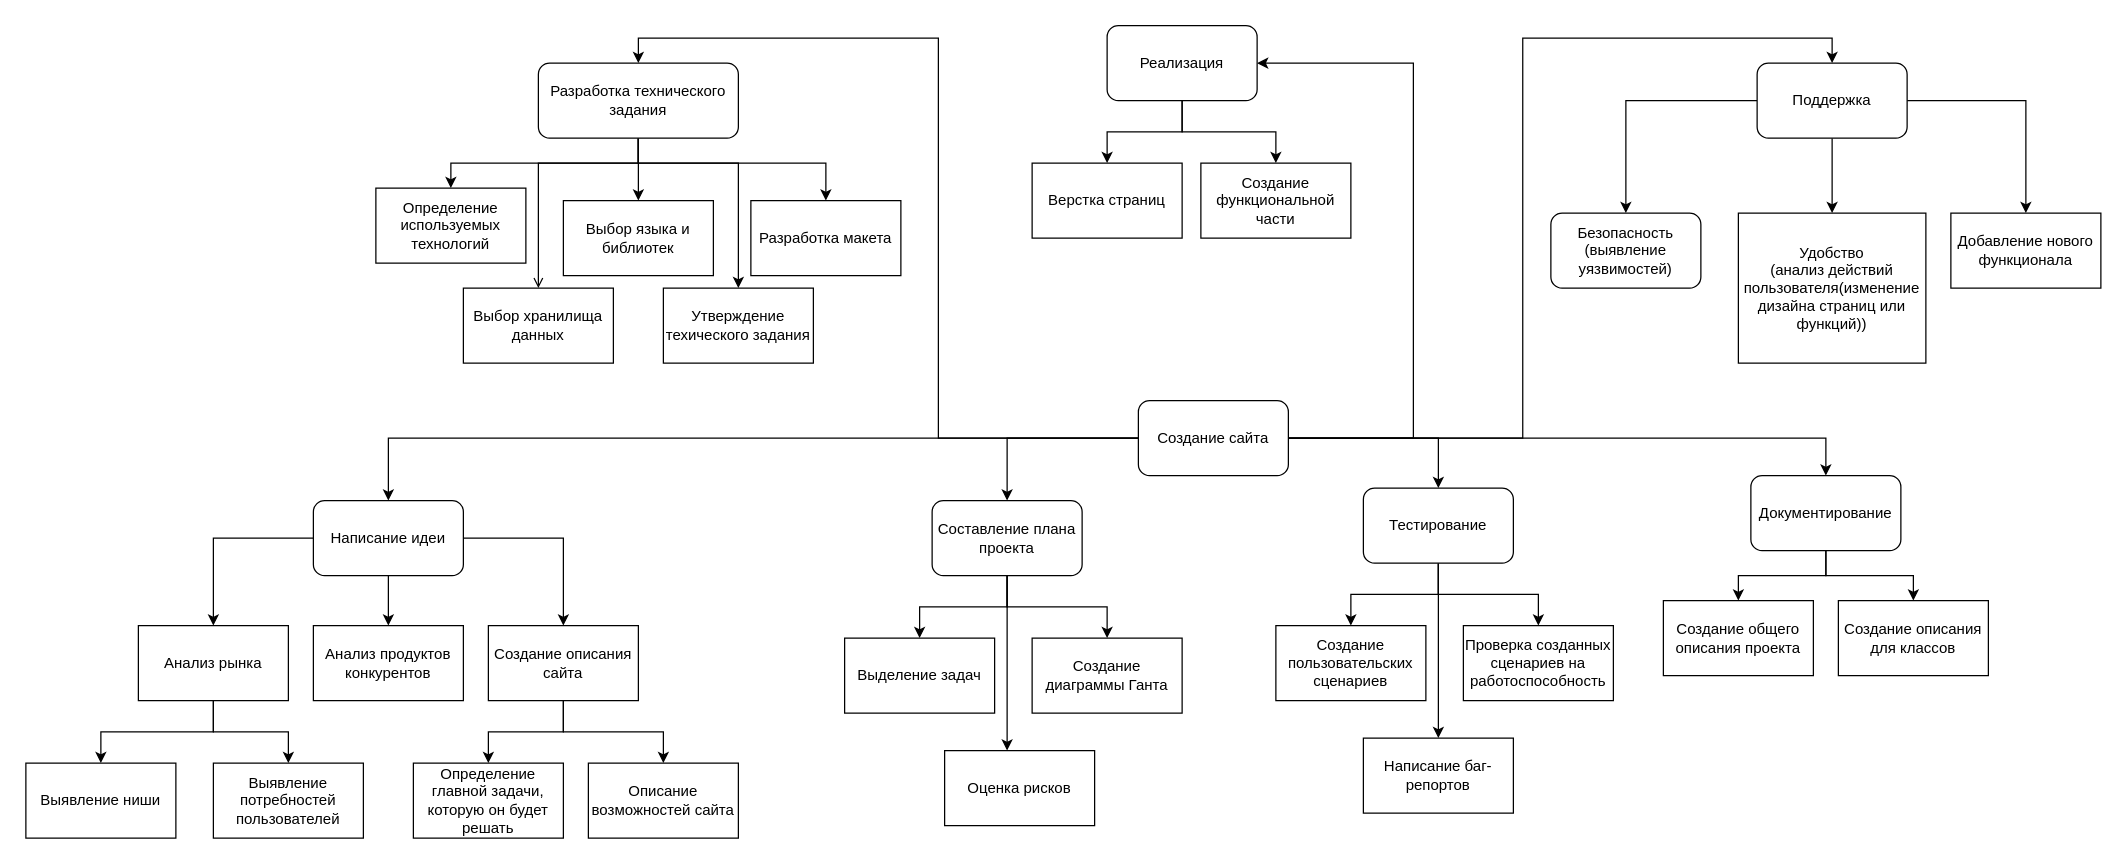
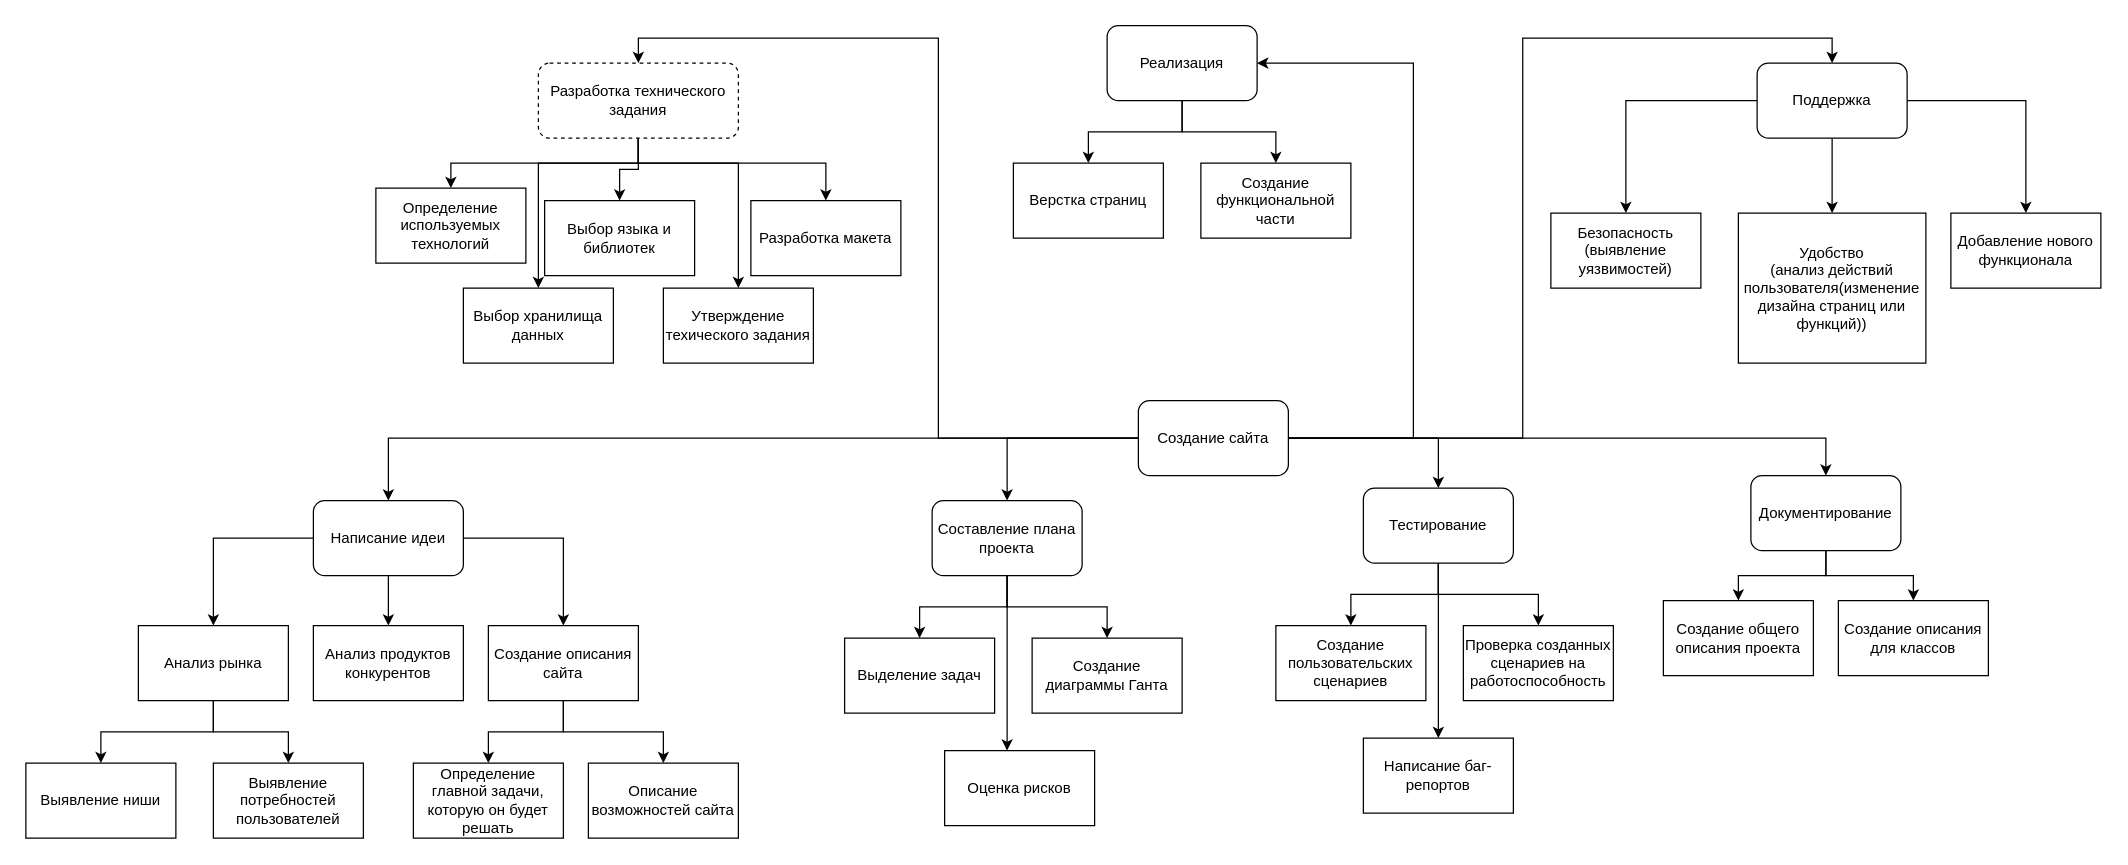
- <mxCell id="29" value="Разработка технического задания" style="rounded=1;whiteSpace=wrap;html=1;" vertex="1" parent="1"><mxGeometry x="430" y="50" width="160" height="60" as="geometry" /></mxCell>
+ <mxCell id="29" value="Разработка технического задания" style="rounded=1;whiteSpace=wrap;html=1;dashed=1;" vertex="1" parent="1"><mxGeometry x="430" y="50" width="160" height="60" as="geometry" /></mxCell>
- <mxCell id="50" value="&lt;div&gt;Верстка страниц&lt;/div&gt;" style="rounded=0;whiteSpace=wrap;html=1;" vertex="1" parent="1"><mxGeometry x="825" y="130" width="120" height="60" as="geometry" /></mxCell>
+ <mxCell id="50" value="&lt;div&gt;Верстка страниц&lt;/div&gt;" style="rounded=0;whiteSpace=wrap;html=1;" vertex="1" parent="1"><mxGeometry x="810" y="130" width="120" height="60" as="geometry" /></mxCell>
- <mxCell id="42" value="Выбор языка и библиотек" style="rounded=0;whiteSpace=wrap;html=1;" vertex="1" parent="1"><mxGeometry x="450" y="160" width="120" height="60" as="geometry" /></mxCell>
+ <mxCell id="42" value="Выбор языка и библиотек" style="rounded=0;whiteSpace=wrap;html=1;" vertex="1" parent="1"><mxGeometry x="435" y="160" width="120" height="60" as="geometry" /></mxCell>
- <mxCell id="52" value="&lt;div&gt;Безопасность&lt;/div&gt;&lt;div&gt;(выявление уязвимостей)&lt;/div&gt;" style="whiteSpace=wrap;html=1;rounded=1;" vertex="1" parent="1"><mxGeometry x="1240" y="170" width="120" height="60" as="geometry" /></mxCell>
+ <mxCell id="52" value="&lt;div&gt;Безопасность&lt;/div&gt;&lt;div&gt;(выявление уязвимостей)&lt;/div&gt;" style="rounded=0;whiteSpace=wrap;html=1;" vertex="1" parent="1"><mxGeometry x="1240" y="170" width="120" height="60" as="geometry" /></mxCell>
- <mxCell id="26" style="edgeStyle=orthogonalEdgeStyle;rounded=0;orthogonalLoop=1;jettySize=auto;html=1;entryX=0.5;entryY=0;entryDx=0;entryDy=0;endArrow=open;" edge="1" parent="1" source="29" target="41"><mxGeometry relative="1" as="geometry"><Array as="points"><mxPoint x="510" y="130" /><mxPoint x="430" y="130" /></Array></mxGeometry></mxCell>
+ <mxCell id="26" style="edgeStyle=orthogonalEdgeStyle;rounded=0;orthogonalLoop=1;jettySize=auto;html=1;entryX=0.5;entryY=0;entryDx=0;entryDy=0;" edge="1" parent="1" source="29" target="41"><mxGeometry relative="1" as="geometry"><Array as="points"><mxPoint x="510" y="130" /><mxPoint x="430" y="130" /></Array></mxGeometry></mxCell>
